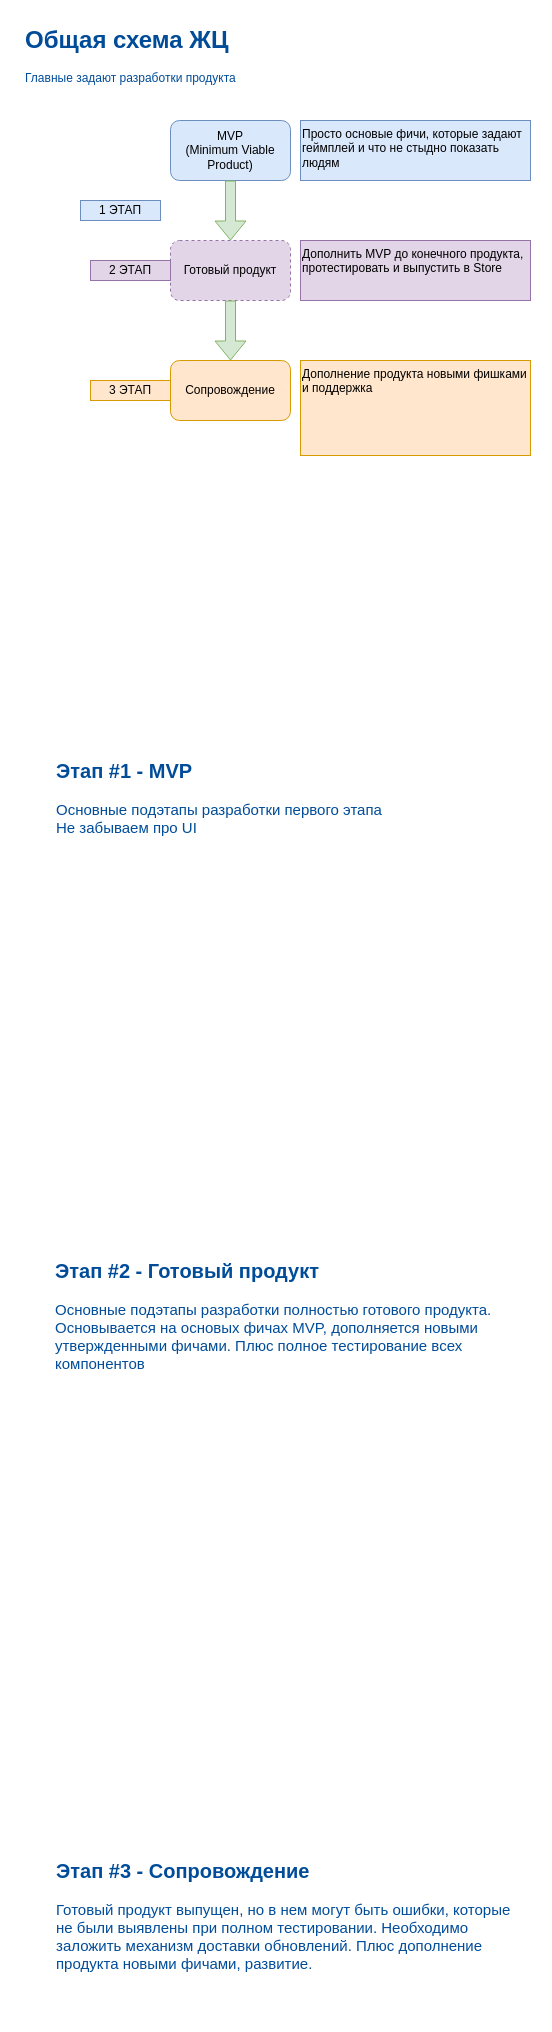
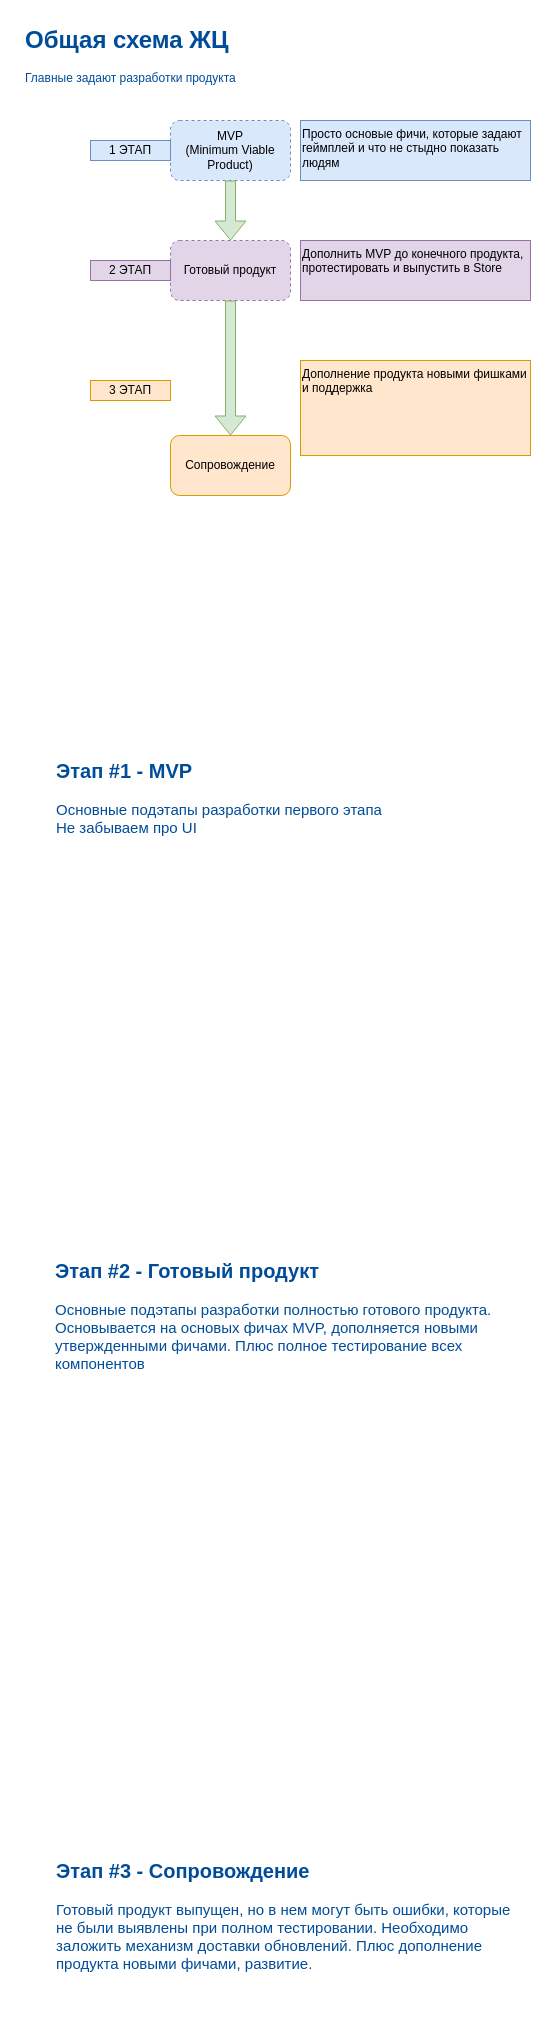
- <mxCell id="2" value="MVP&lt;br&gt;(&lt;span&gt;Minimum Viable Product&lt;/span&gt;)&lt;br&gt;" style="rounded=1;whiteSpace=wrap;html=1;fillColor=#dae8fc;strokeColor=#6c8ebf;" parent="1" vertex="1"><mxGeometry x="170" y="120" width="120" height="60" as="geometry" /></mxCell>
+ <mxCell id="2" value="MVP&lt;br&gt;(&lt;span&gt;Minimum Viable Product&lt;/span&gt;)&lt;br&gt;" style="rounded=1;whiteSpace=wrap;html=1;fillColor=#dae8fc;strokeColor=#6c8ebf;dashed=1;" parent="1" vertex="1"><mxGeometry x="170" y="120" width="120" height="60" as="geometry" /></mxCell>
- <mxCell id="3" value="1 ЭТАП" style="text;html=1;strokeColor=#6c8ebf;fillColor=#dae8fc;align=center;verticalAlign=middle;whiteSpace=wrap;rounded=0;" parent="1" vertex="1"><mxGeometry x="80" y="200" width="80" height="20" as="geometry" /></mxCell>
+ <mxCell id="3" value="1 ЭТАП" style="text;html=1;strokeColor=#6c8ebf;fillColor=#dae8fc;align=center;verticalAlign=middle;whiteSpace=wrap;rounded=0;" parent="1" vertex="1"><mxGeometry x="90" y="140" width="80" height="20" as="geometry" /></mxCell>
- <mxCell id="9" value="Сопровождение" style="rounded=1;whiteSpace=wrap;html=1;fillColor=#ffe6cc;strokeColor=#d79b00;" parent="1" vertex="1"><mxGeometry x="170" y="360" width="120" height="60" as="geometry" /></mxCell>
+ <mxCell id="9" value="Сопровождение" style="rounded=1;whiteSpace=wrap;html=1;fillColor=#ffe6cc;strokeColor=#d79b00;" parent="1" vertex="1"><mxGeometry x="170" y="435" width="120" height="60" as="geometry" /></mxCell>
